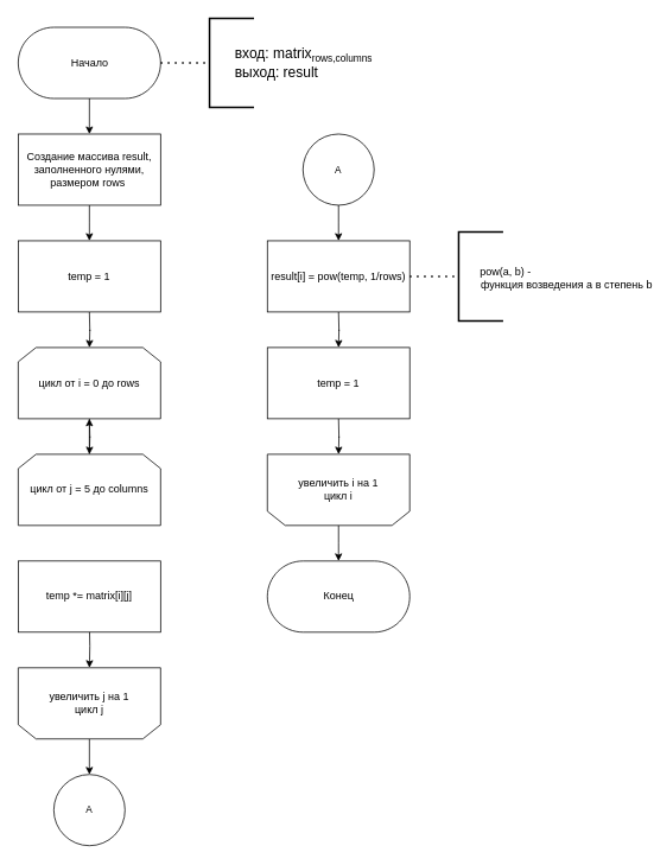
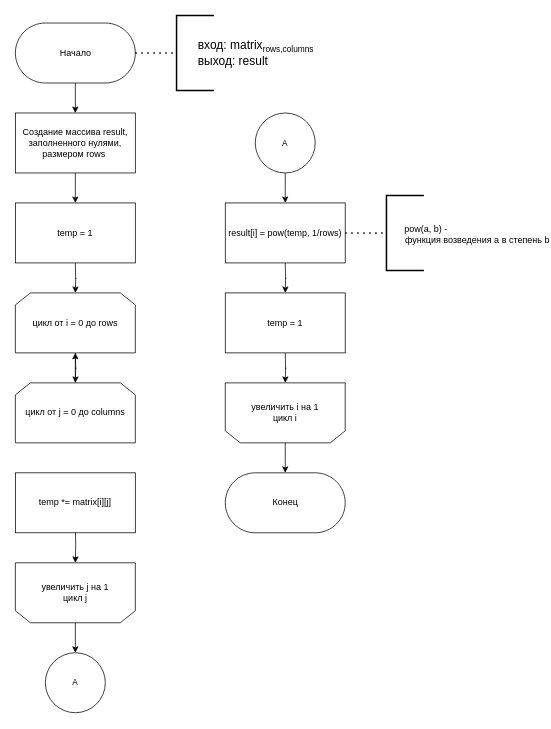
- <mxCell id="12" value="цикл от j = 5 до columns" style="shape=loopLimit;whiteSpace=wrap;html=1;hachureGap=4;pointerEvents=0;" vertex="1" parent="1"><mxGeometry x="20" y="510" width="160" height="80" as="geometry" /></mxCell>
+ <mxCell id="12" value="цикл от j = 0 до columns" style="shape=loopLimit;whiteSpace=wrap;html=1;hachureGap=4;pointerEvents=0;" vertex="1" parent="1"><mxGeometry x="20" y="510" width="160" height="80" as="geometry" /></mxCell>
